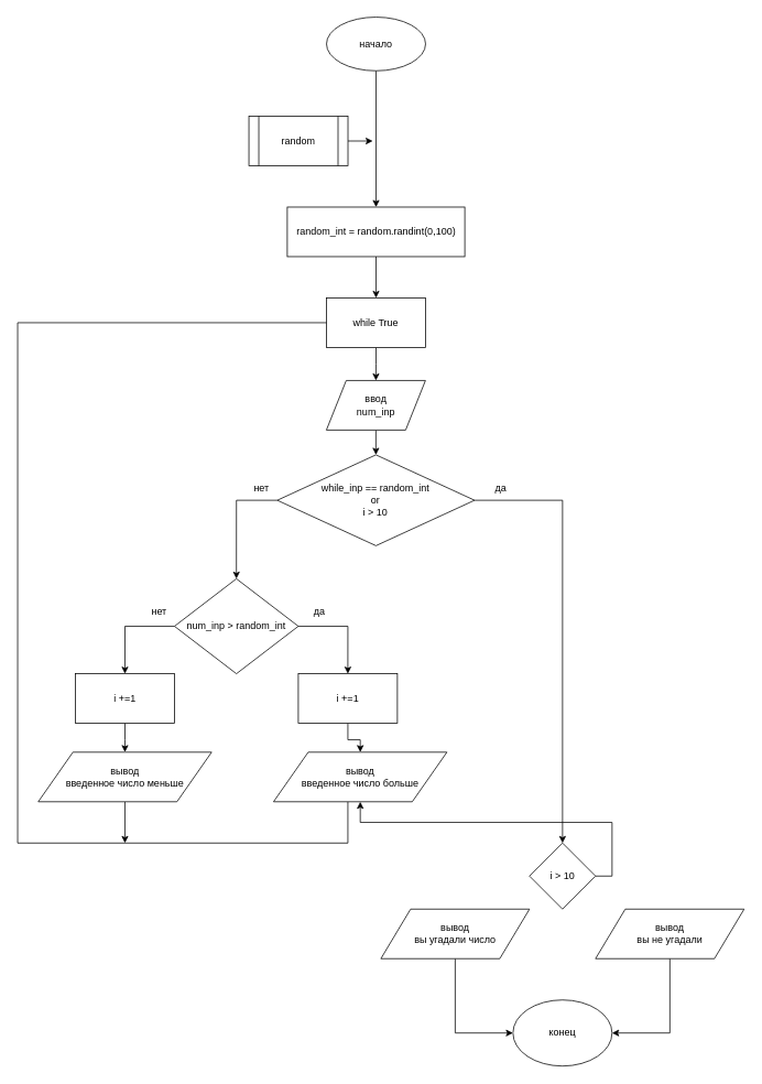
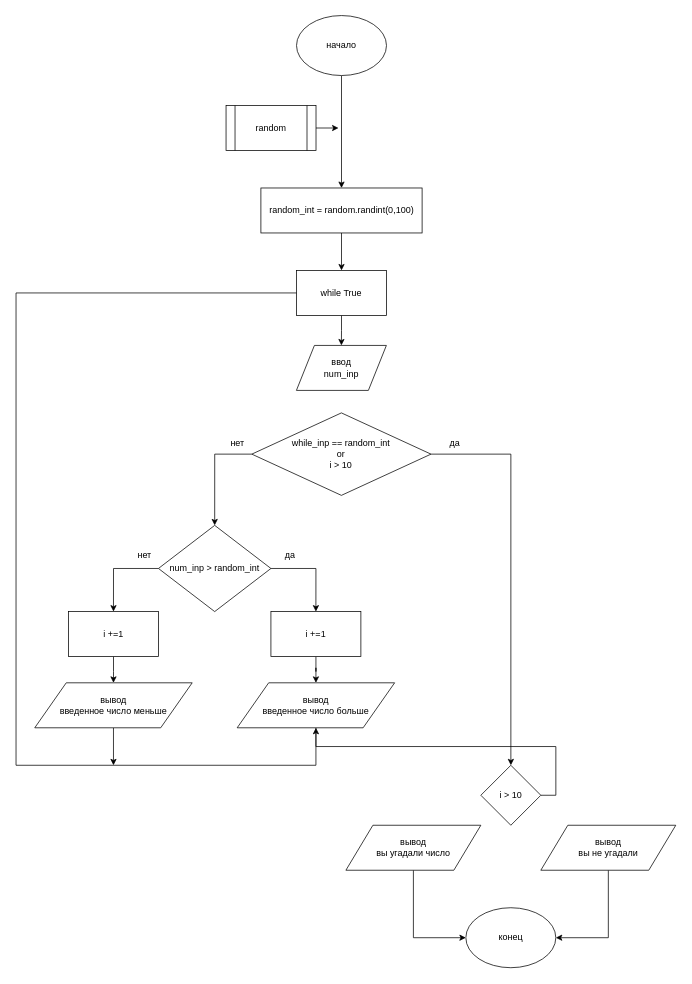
- <mxCell id="3" value="начало" style="ellipse;whiteSpace=wrap;html=1;" vertex="1" parent="1"><mxGeometry x="395" y="20" width="120" height="65" as="geometry" /></mxCell>
+ <mxCell id="3" value="начало" style="ellipse;whiteSpace=wrap;html=1;" vertex="1" parent="1"><mxGeometry x="395" y="20" width="120" height="80" as="geometry" /></mxCell>
- <mxCell id="7" style="edgeStyle=orthogonalEdgeStyle;rounded=0;orthogonalLoop=1;jettySize=auto;html=1;exitX=0.5;exitY=1;exitDx=0;exitDy=0;entryX=0.5;entryY=0;entryDx=0;entryDy=0;" edge="1" parent="1" source="8" target="11"><mxGeometry relative="1" as="geometry" /></mxCell>
- <mxCell id="22" value="вывод&lt;br&gt;введенное число больше" style="shape=parallelogram;perimeter=parallelogramPerimeter;whiteSpace=wrap;html=1;" vertex="1" parent="1"><mxGeometry x="330.86" y="910" width="210" height="60" as="geometry" /></mxCell>
+ <mxCell id="22" value="вывод&lt;br&gt;введенное число больше" style="shape=parallelogram;perimeter=parallelogramPerimeter;whiteSpace=wrap;html=1;" vertex="1" parent="1"><mxGeometry x="315.86" y="910" width="210" height="60" as="geometry" /></mxCell>
